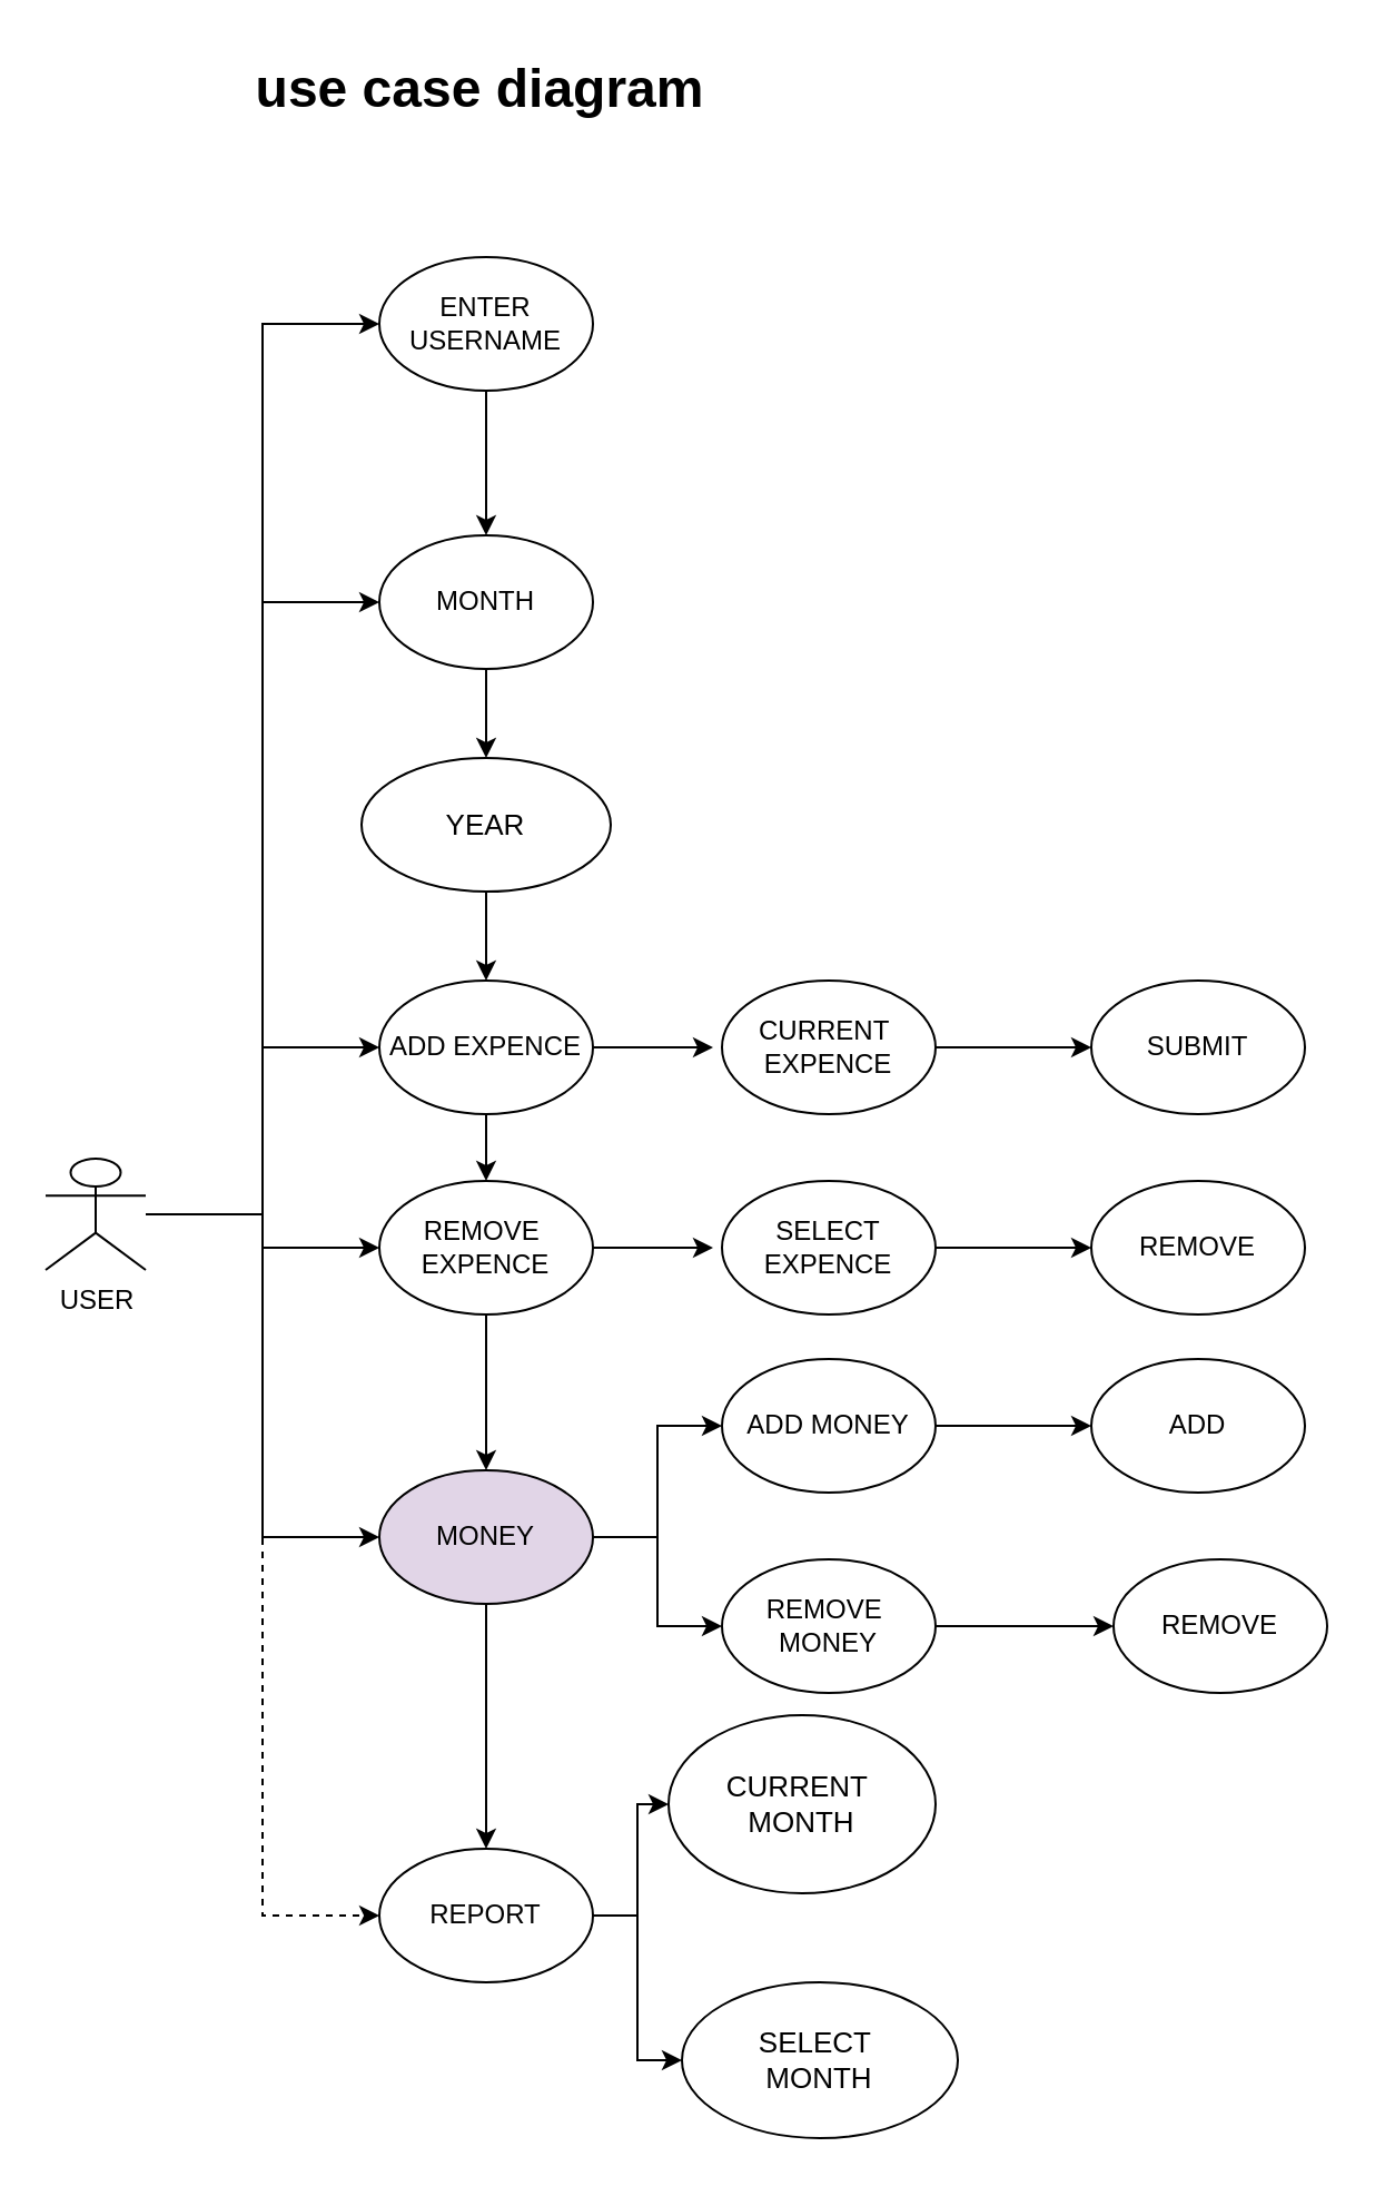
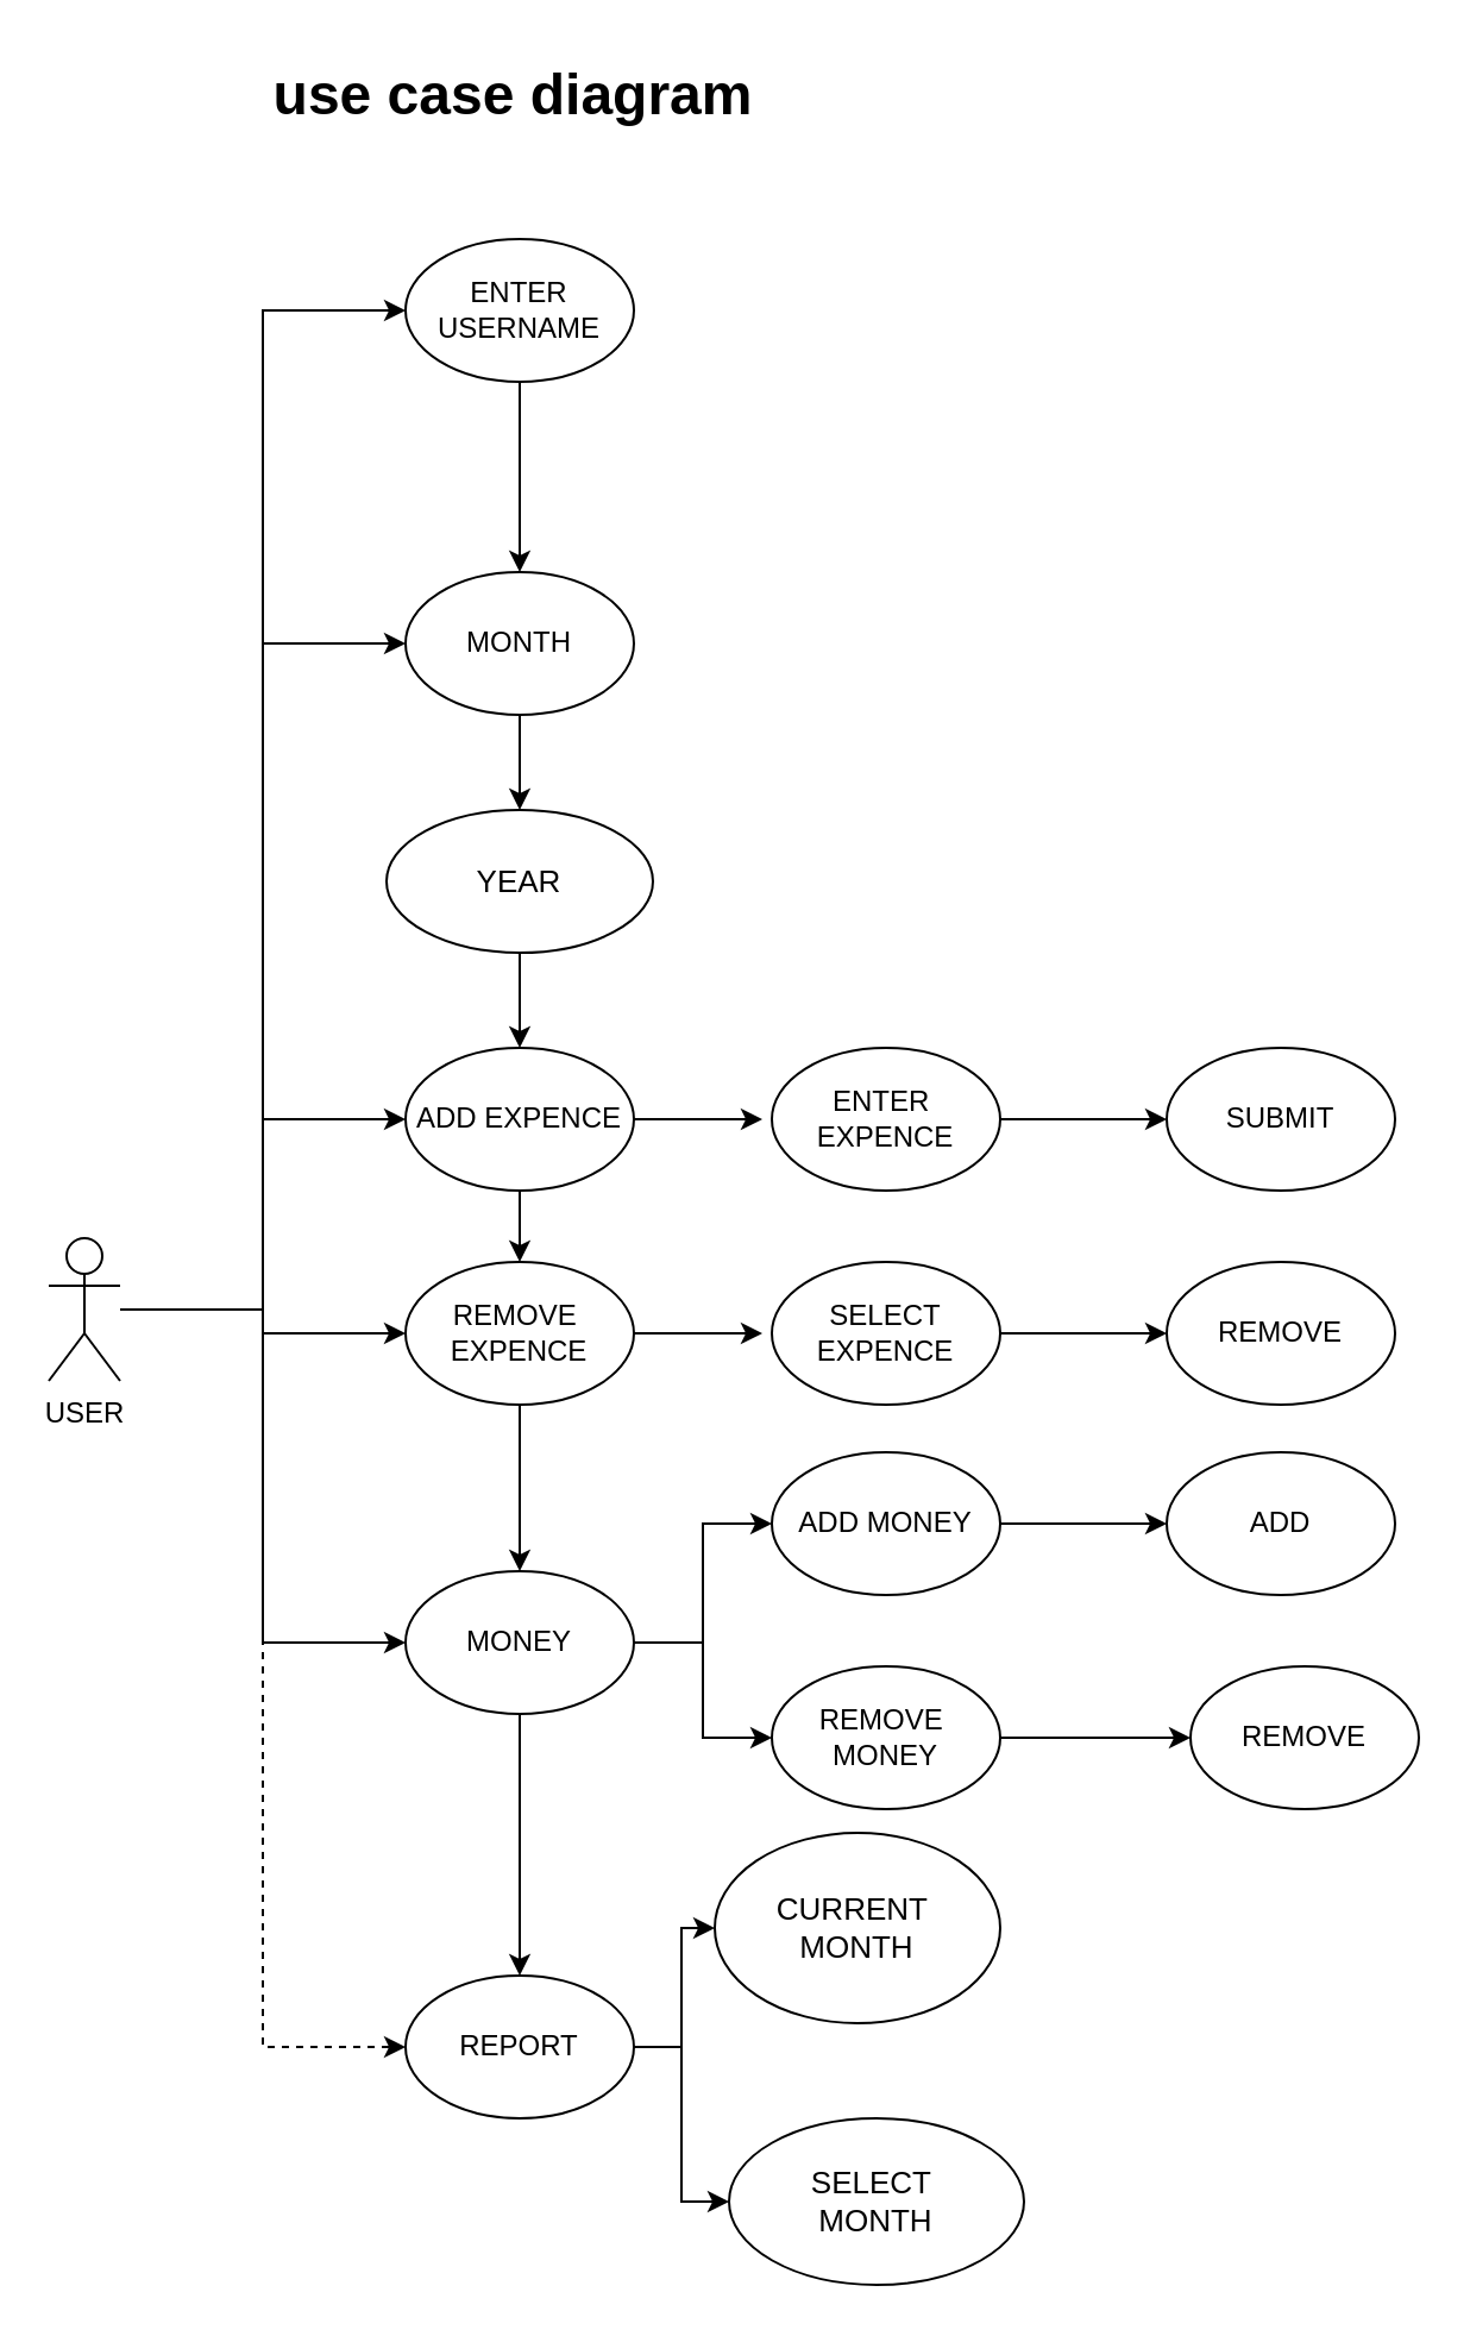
- <mxCell id="14" value="ENTER&lt;br&gt;USERNAME" style="ellipse;whiteSpace=wrap;html=1;" parent="1" vertex="1"><mxGeometry x="170" y="115" width="96" height="60" as="geometry" /></mxCell>
+ <mxCell id="14" value="ENTER&lt;br&gt;USERNAME" style="ellipse;whiteSpace=wrap;html=1;" parent="1" vertex="1"><mxGeometry x="170" y="100" width="96" height="60" as="geometry" /></mxCell>
- <mxCell id="29" value="CURRENT&amp;nbsp;&lt;br&gt;EXPENCE" style="ellipse;whiteSpace=wrap;html=1;" parent="1" vertex="1"><mxGeometry x="324" y="440" width="96" height="60" as="geometry" /></mxCell>
+ <mxCell id="29" value="ENTER&amp;nbsp;&lt;br&gt;EXPENCE" style="ellipse;whiteSpace=wrap;html=1;" parent="1" vertex="1"><mxGeometry x="324" y="440" width="96" height="60" as="geometry" /></mxCell>
- <mxCell id="8" value="USER" style="shape=umlActor;verticalLabelPosition=bottom;verticalAlign=top;html=1;outlineConnect=0;" parent="1" vertex="1"><mxGeometry x="20" y="520" width="45" height="50" as="geometry" /></mxCell>
+ <mxCell id="8" value="USER" style="shape=umlActor;verticalLabelPosition=bottom;verticalAlign=top;html=1;outlineConnect=0;" parent="1" vertex="1"><mxGeometry x="20" y="520" width="30" height="60" as="geometry" /></mxCell>
- <mxCell id="24" value="MONEY" style="ellipse;whiteSpace=wrap;html=1;fillColor=#e1d5e7;" parent="1" vertex="1"><mxGeometry x="170" y="660" width="96" height="60" as="geometry" /></mxCell>
+ <mxCell id="24" value="MONEY" style="ellipse;whiteSpace=wrap;html=1;" parent="1" vertex="1"><mxGeometry x="170" y="660" width="96" height="60" as="geometry" /></mxCell>
